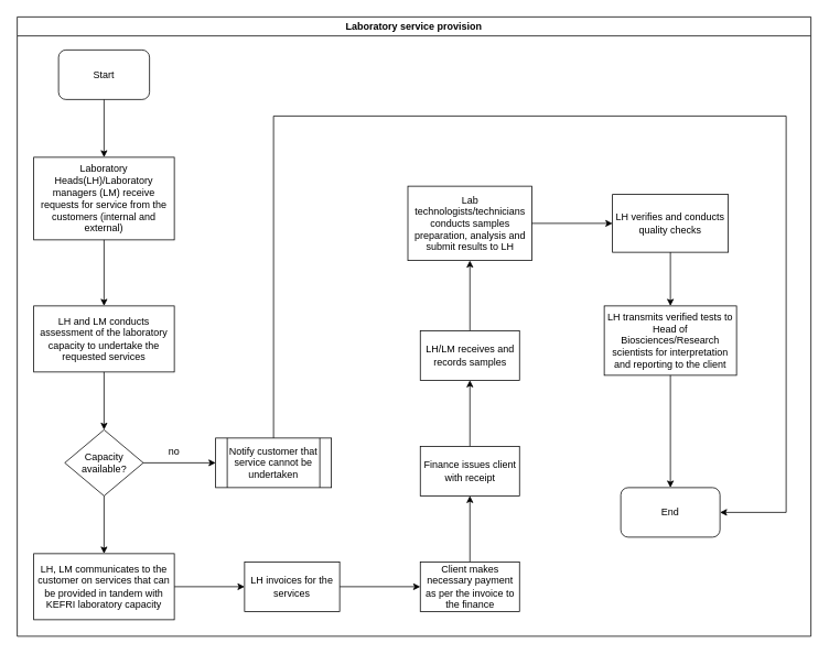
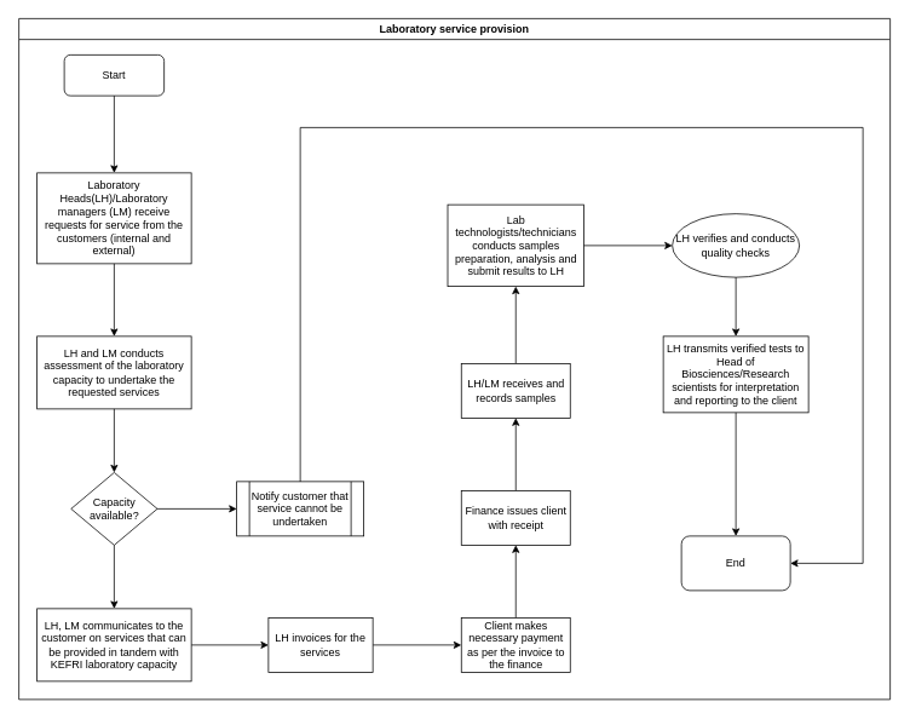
- <mxCell id="3" value="Start" style="rounded=1;whiteSpace=wrap;html=1;" vertex="1" parent="2"><mxGeometry x="50" y="40" width="110" height="60" as="geometry" /></mxCell>
+ <mxCell id="3" value="Start" style="rounded=1;whiteSpace=wrap;html=1;" vertex="1" parent="2"><mxGeometry x="50" y="40" width="110" height="45" as="geometry" /></mxCell>
- <mxCell id="13" value="LH verifies and conducts quality checks" style="whiteSpace=wrap;html=1;rounded=0;" vertex="1" parent="2"><mxGeometry x="720" y="215" width="140" height="70" as="geometry" /></mxCell>
+ <mxCell id="13" value="LH verifies and conducts quality checks" style="ellipse;whiteSpace=wrap;html=1;" vertex="1" parent="2"><mxGeometry x="720" y="215" width="140" height="70" as="geometry" /></mxCell>
- <mxCell id="19" value="no" style="text;html=1;strokeColor=none;fillColor=none;align=center;verticalAlign=middle;whiteSpace=wrap;rounded=0;" vertex="1" parent="2"><mxGeometry x="170" y="516" width="40" height="20" as="geometry" /></mxCell>
